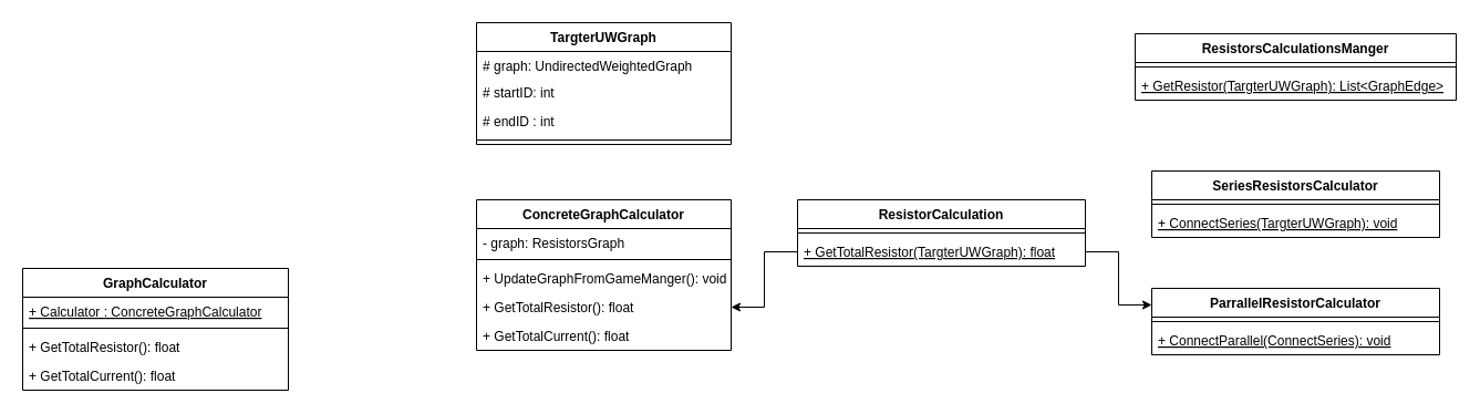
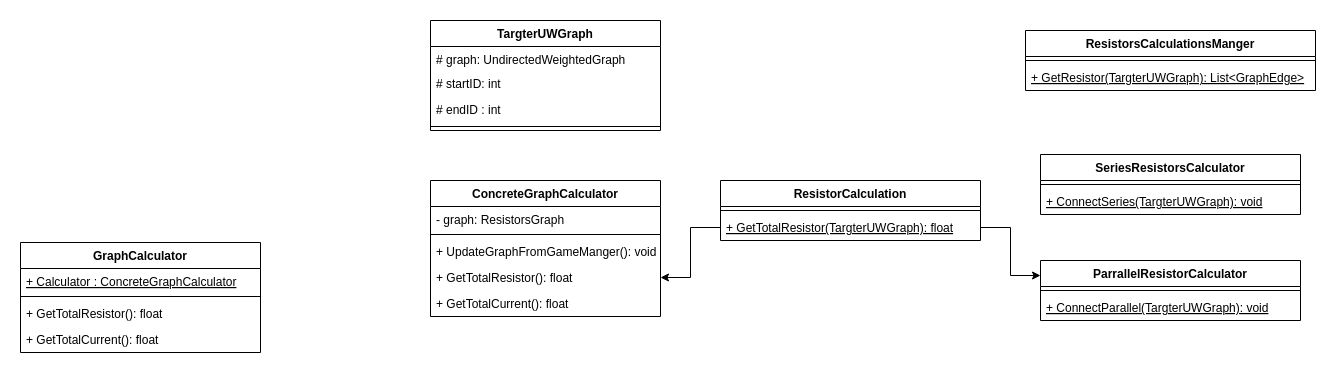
- <mxCell id="26" value="+ ConnectParallel(ConnectSeries): void" style="text;strokeColor=none;fillColor=none;align=left;verticalAlign=top;spacingLeft=4;spacingRight=4;overflow=hidden;rotatable=0;points=[[0,0.5],[1,0.5]];portConstraint=eastwest;fontStyle=4" vertex="1" parent="24"><mxGeometry y="34" width="260" height="26" as="geometry" /></mxCell>
+ <mxCell id="26" value="+ ConnectParallel(TargterUWGraph): void" style="text;strokeColor=none;fillColor=none;align=left;verticalAlign=top;spacingLeft=4;spacingRight=4;overflow=hidden;rotatable=0;points=[[0,0.5],[1,0.5]];portConstraint=eastwest;fontStyle=4" vertex="1" parent="24"><mxGeometry y="34" width="260" height="26" as="geometry" /></mxCell>
